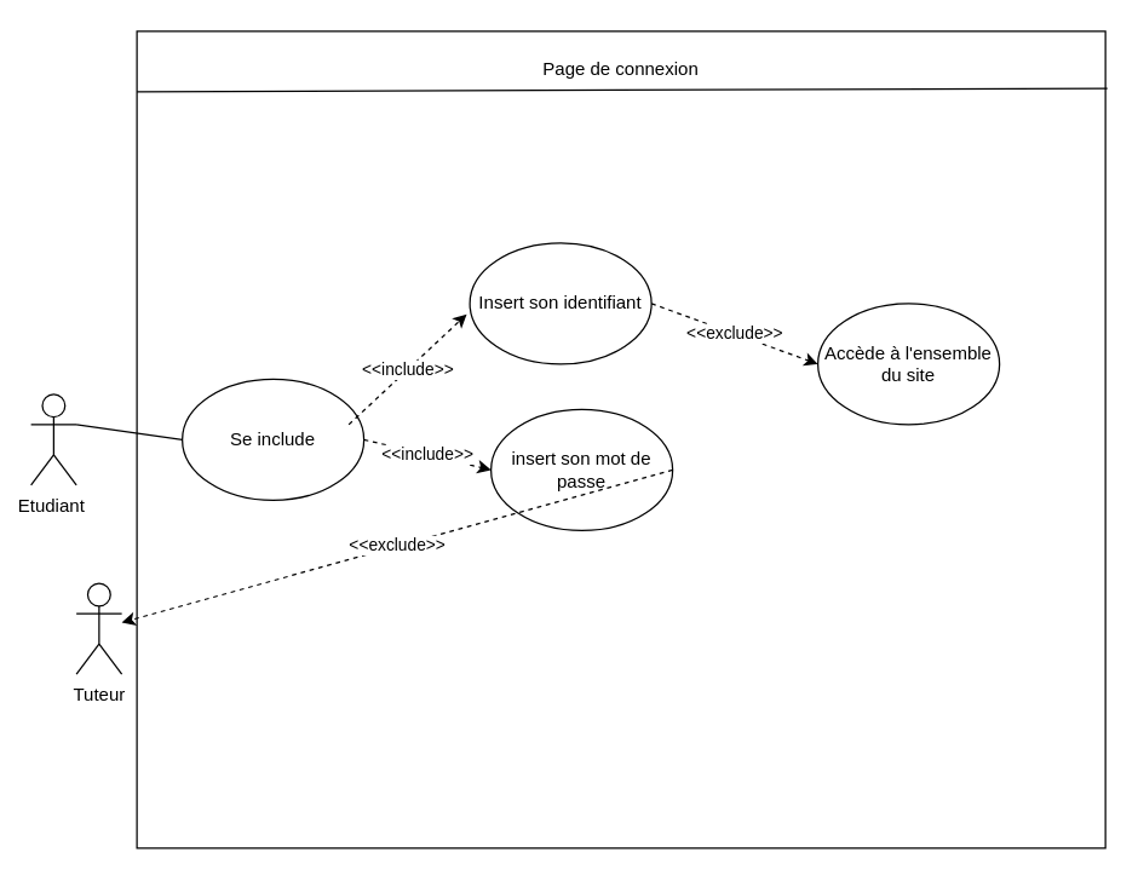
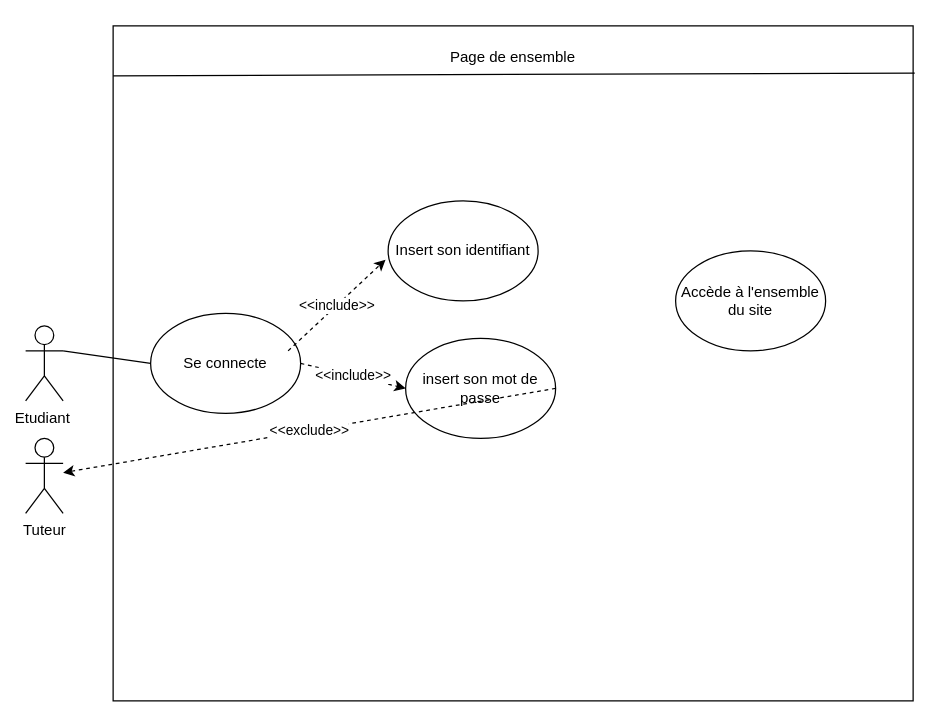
- <mxCell id="14" value="Page de connexion" style="text;html=1;strokeColor=none;fillColor=none;align=center;verticalAlign=middle;whiteSpace=wrap;rounded=0;" parent="1" vertex="1"><mxGeometry x="345" y="30" width="130" height="30" as="geometry" /></mxCell>
+ <mxCell id="14" value="Page de ensemble" style="text;html=1;strokeColor=none;fillColor=none;align=center;verticalAlign=middle;whiteSpace=wrap;rounded=0;" parent="1" vertex="1"><mxGeometry x="345" y="30" width="130" height="30" as="geometry" /></mxCell>
- <mxCell id="11" value="&amp;lt;&amp;lt;exclude&amp;gt;&amp;gt;" style="endArrow=classic;html=1;dashed=1;entryX=0;entryY=0.5;entryDx=0;entryDy=0;exitX=1;exitY=0.5;exitDx=0;exitDy=0;" parent="1" source="6" target="10" edge="1"><mxGeometry width="50" height="50" relative="1" as="geometry"><mxPoint x="460" y="182.96" as="sourcePoint" /><mxPoint x="537.96" y="110" as="targetPoint" /></mxGeometry></mxCell>
- <mxCell id="4" value="Se include" style="ellipse;whiteSpace=wrap;html=1;" parent="1" vertex="1"><mxGeometry x="120" y="250" width="120" height="80" as="geometry" /></mxCell>
+ <mxCell id="4" value="Se connecte" style="ellipse;whiteSpace=wrap;html=1;" parent="1" vertex="1"><mxGeometry x="120" y="250" width="120" height="80" as="geometry" /></mxCell>
- <mxCell id="15" value="Tuteur" style="shape=umlActor;verticalLabelPosition=bottom;verticalAlign=top;html=1;outlineConnect=0;" vertex="1" parent="1"><mxGeometry x="50" y="385" width="30" height="60" as="geometry" /></mxCell>
+ <mxCell id="15" value="Tuteur" style="shape=umlActor;verticalLabelPosition=bottom;verticalAlign=top;html=1;outlineConnect=0;" vertex="1" parent="1"><mxGeometry x="20" y="350" width="30" height="60" as="geometry" /></mxCell>
